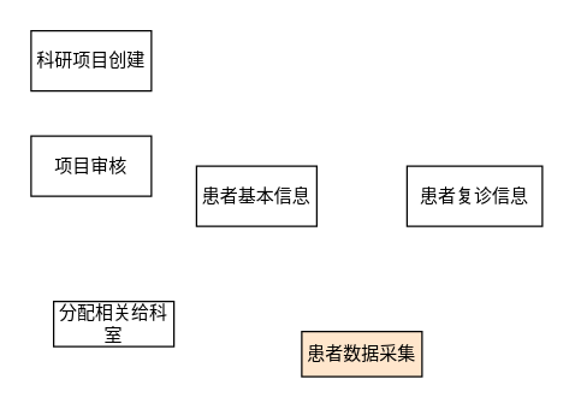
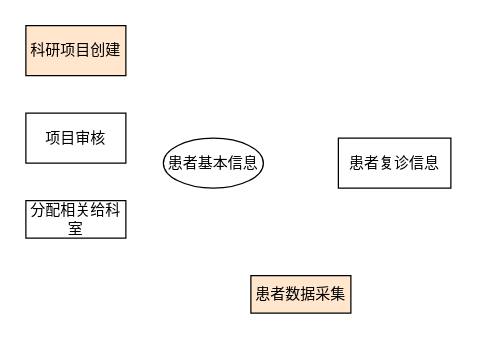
- <mxCell id="6" value="科研项目创建" style="rounded=0;whiteSpace=wrap;html=1;" vertex="1" parent="1"><mxGeometry x="20" y="20" width="80" height="40" as="geometry" /></mxCell>
+ <mxCell id="6" value="科研项目创建" style="rounded=0;whiteSpace=wrap;html=1;fillColor=#ffe6cc;" vertex="1" parent="1"><mxGeometry x="20" y="20" width="80" height="40" as="geometry" /></mxCell>
- <mxCell id="4" value="患者基本信息" style="rounded=0;whiteSpace=wrap;html=1;" vertex="1" parent="1"><mxGeometry x="130" y="110" width="80" height="40" as="geometry" /></mxCell>
+ <mxCell id="4" value="患者基本信息" style="ellipse;whiteSpace=wrap;html=1;" vertex="1" parent="1"><mxGeometry x="130" y="110" width="80" height="40" as="geometry" /></mxCell>
- <mxCell id="7" value="分配相关给科室" style="rounded=0;whiteSpace=wrap;html=1;" vertex="1" parent="1"><mxGeometry x="35" y="200" width="80" height="30" as="geometry" /></mxCell>
+ <mxCell id="7" value="分配相关给科室" style="rounded=0;whiteSpace=wrap;html=1;" vertex="1" parent="1"><mxGeometry x="20" y="160" width="80" height="30" as="geometry" /></mxCell>
